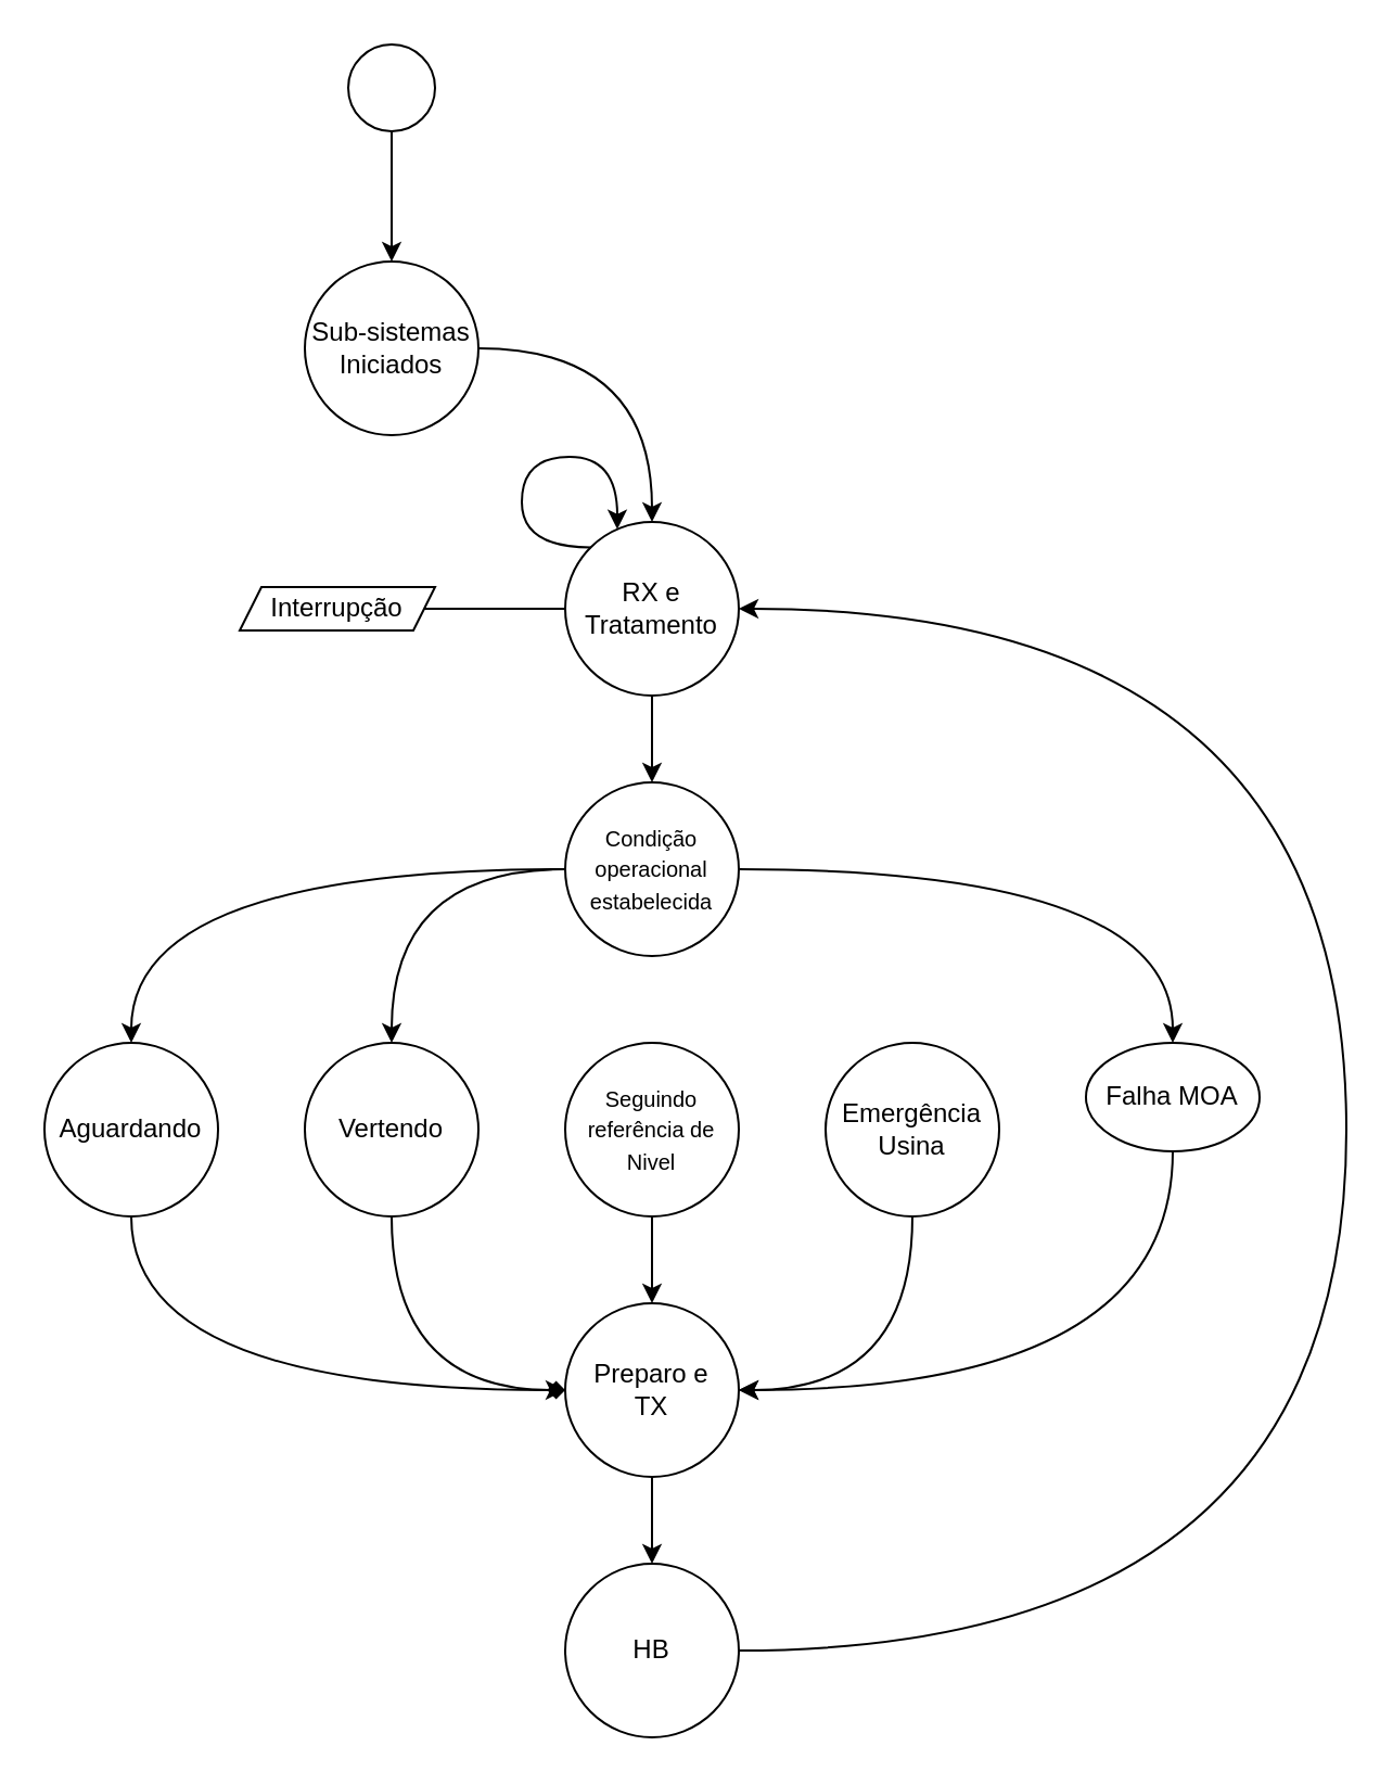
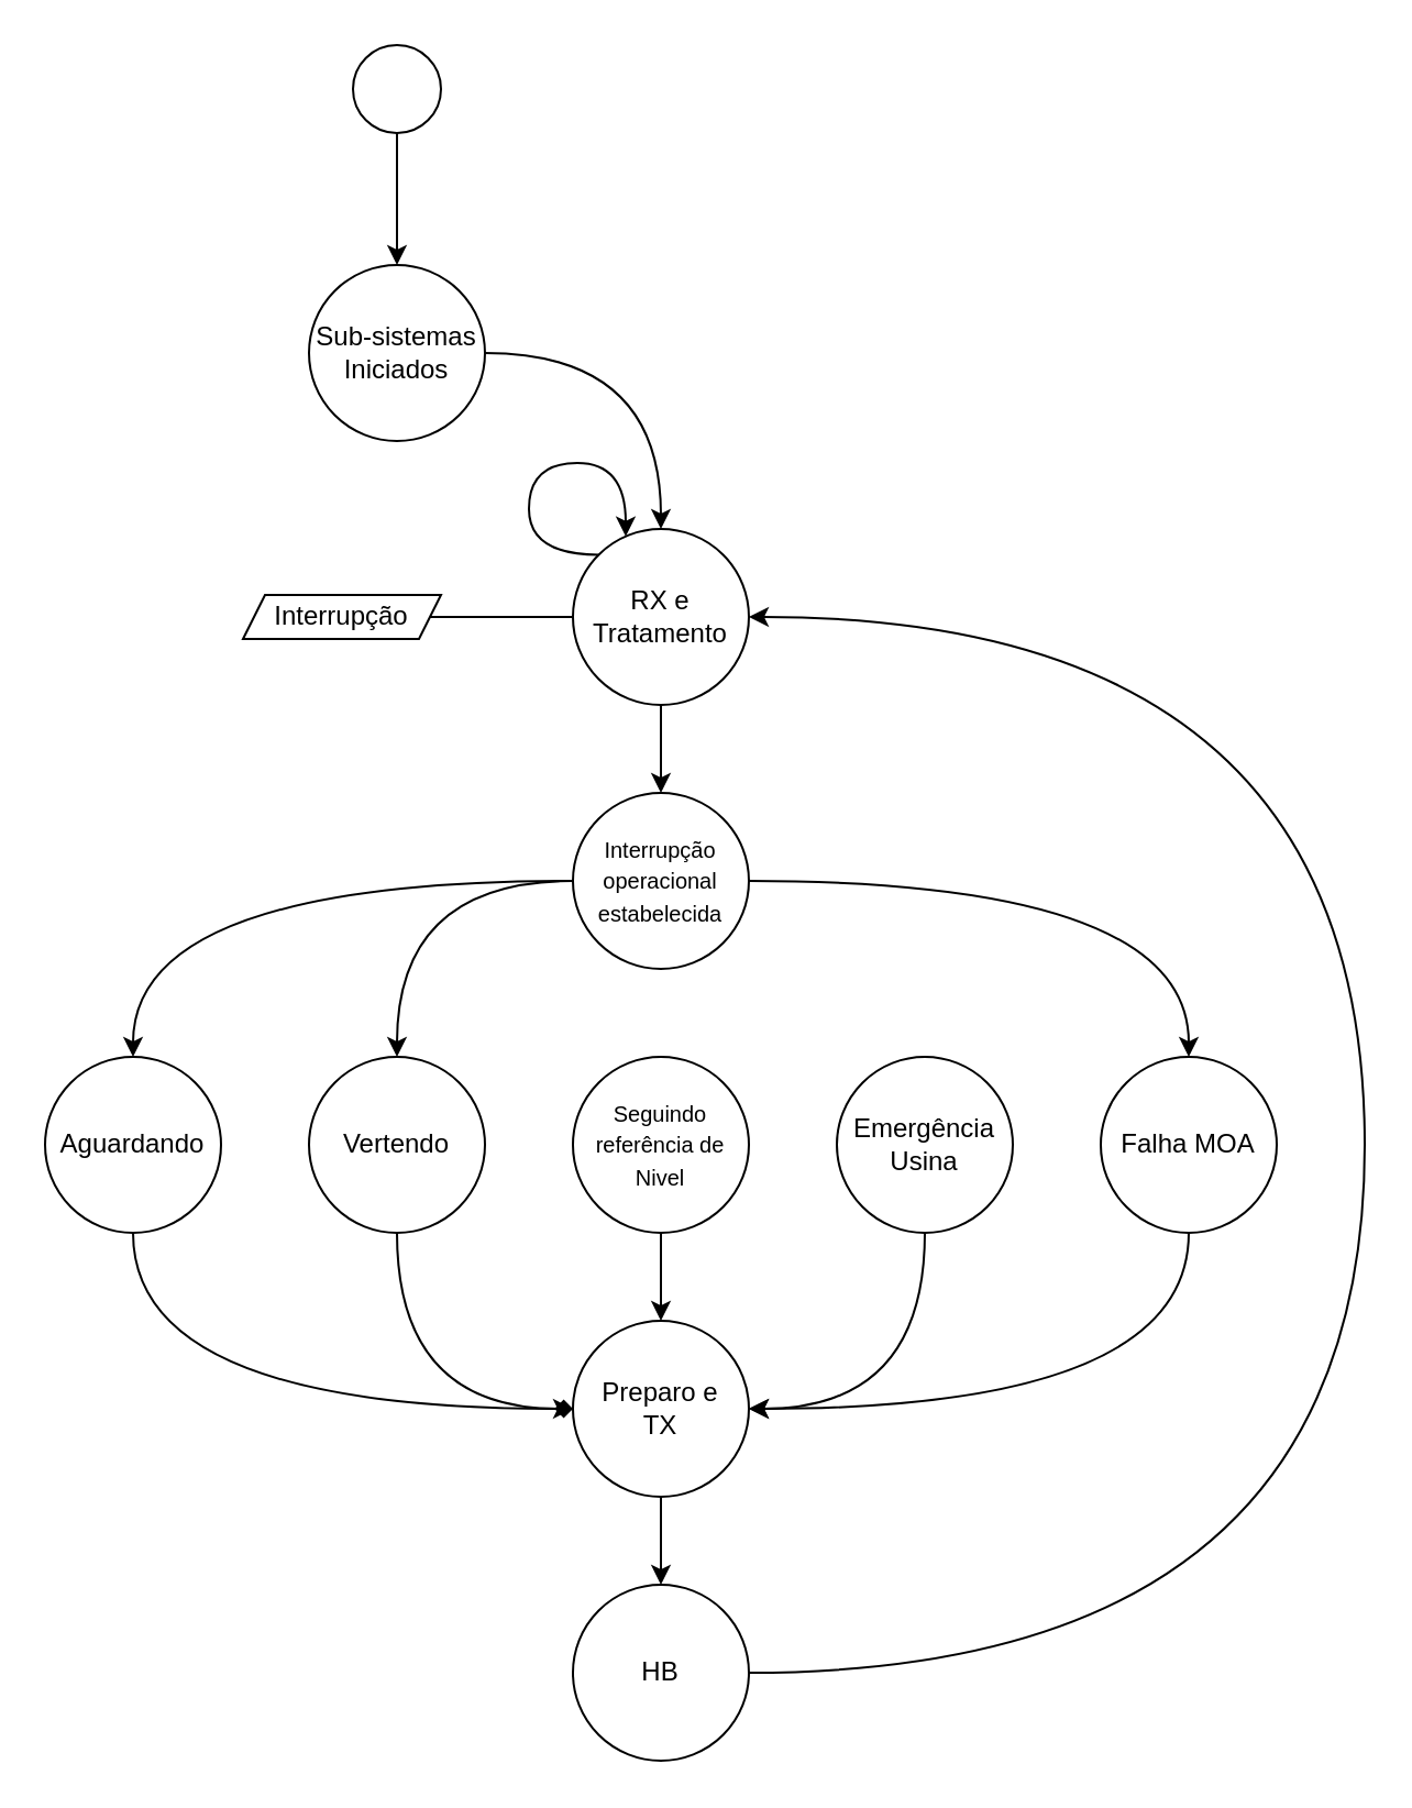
- <mxCell id="10" value="&lt;font style=&quot;font-size: 10px&quot;&gt;Condição operacional estabelecida&lt;/font&gt;" style="ellipse;whiteSpace=wrap;html=1;aspect=fixed;" parent="1" vertex="1"><mxGeometry x="260" y="360" width="80" height="80" as="geometry" /></mxCell>
+ <mxCell id="10" value="&lt;font style=&quot;font-size: 10px&quot;&gt;Interrupção operacional estabelecida&lt;/font&gt;" style="ellipse;whiteSpace=wrap;html=1;aspect=fixed;" parent="1" vertex="1"><mxGeometry x="260" y="360" width="80" height="80" as="geometry" /></mxCell>
- <mxCell id="21" value="Falha MOA" style="ellipse;whiteSpace=wrap;html=1;aspect=fixed;" parent="1" vertex="1"><mxGeometry x="500" y="480" width="80" height="50" as="geometry" /></mxCell>
+ <mxCell id="21" value="Falha MOA" style="ellipse;whiteSpace=wrap;html=1;aspect=fixed;" parent="1" vertex="1"><mxGeometry x="500" y="480" width="80" height="80" as="geometry" /></mxCell>
